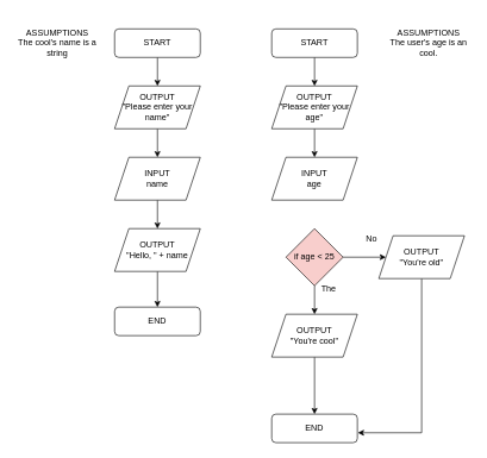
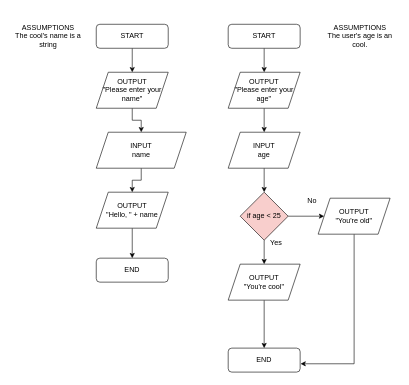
- <mxCell id="6" value="INPUT&lt;br&gt;name" style="shape=parallelogram;perimeter=parallelogramPerimeter;whiteSpace=wrap;html=1;fixedSize=1;" vertex="1" parent="1"><mxGeometry x="160" y="220" width="120" height="60" as="geometry" /></mxCell>
+ <mxCell id="6" value="INPUT&lt;br&gt;name" style="shape=parallelogram;perimeter=parallelogramPerimeter;whiteSpace=wrap;html=1;fixedSize=1;" vertex="1" parent="1"><mxGeometry x="160" y="220" width="150" height="60" as="geometry" /></mxCell>
+ <mxCell id="15" style="edgeStyle=orthogonalEdgeStyle;rounded=0;orthogonalLoop=1;jettySize=auto;html=1;entryX=0.5;entryY=0;entryDx=0;entryDy=0;" edge="1" parent="1" source="16" target="22"><mxGeometry relative="1" as="geometry" /></mxCell>
- <mxCell id="23" value="The" style="text;html=1;strokeColor=none;fillColor=none;align=center;verticalAlign=middle;whiteSpace=wrap;rounded=0;" vertex="1" parent="1"><mxGeometry x="430" y="390" width="60" height="30" as="geometry" /></mxCell>
+ <mxCell id="23" value="Yes" style="text;html=1;strokeColor=none;fillColor=none;align=center;verticalAlign=middle;whiteSpace=wrap;rounded=0;" vertex="1" parent="1"><mxGeometry x="430" y="390" width="60" height="30" as="geometry" /></mxCell>
